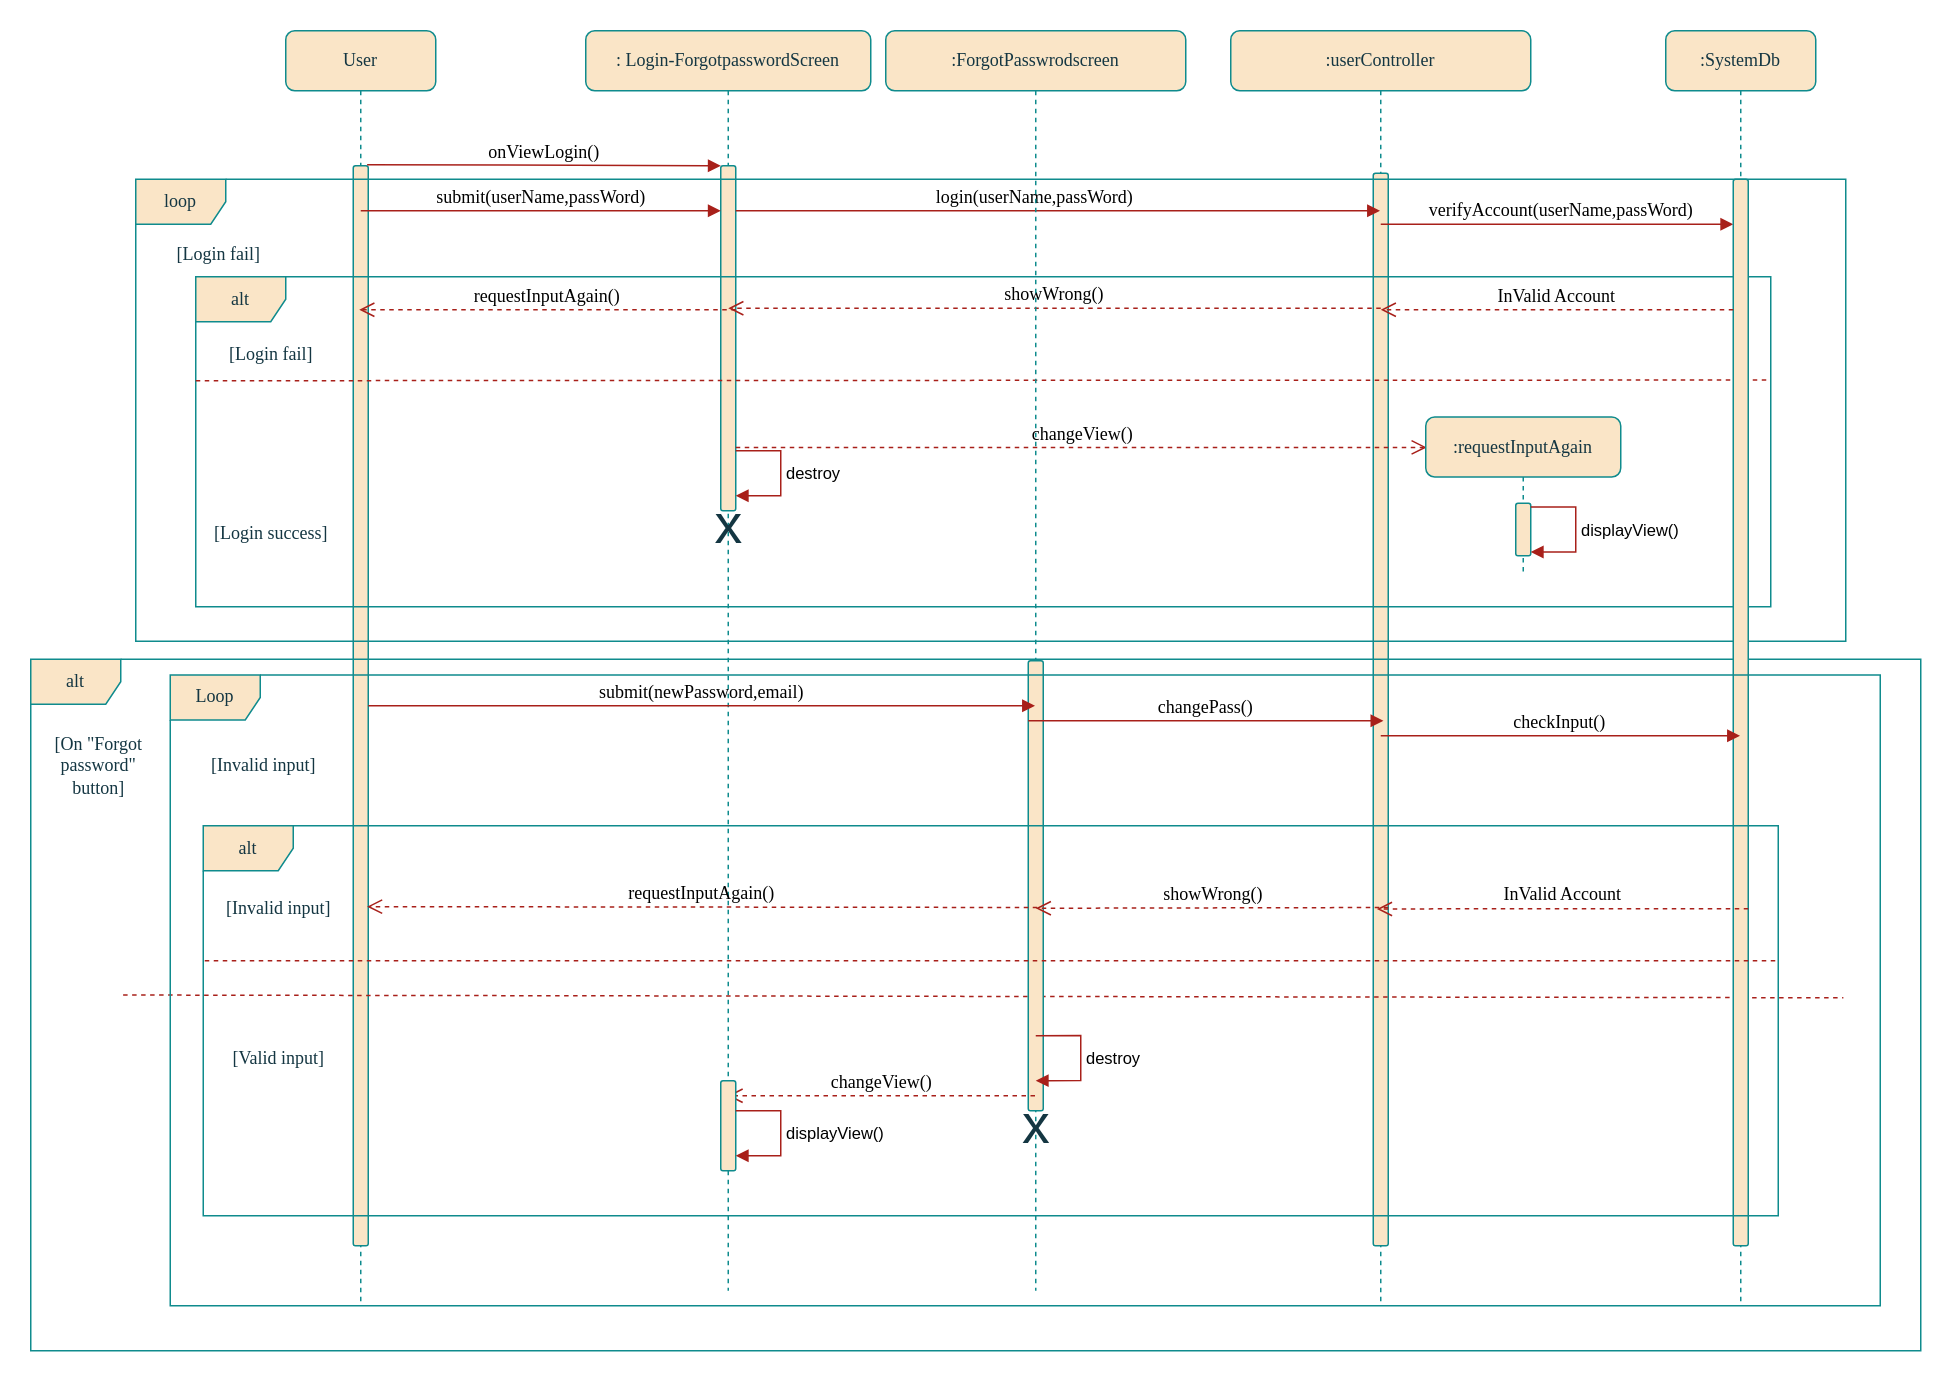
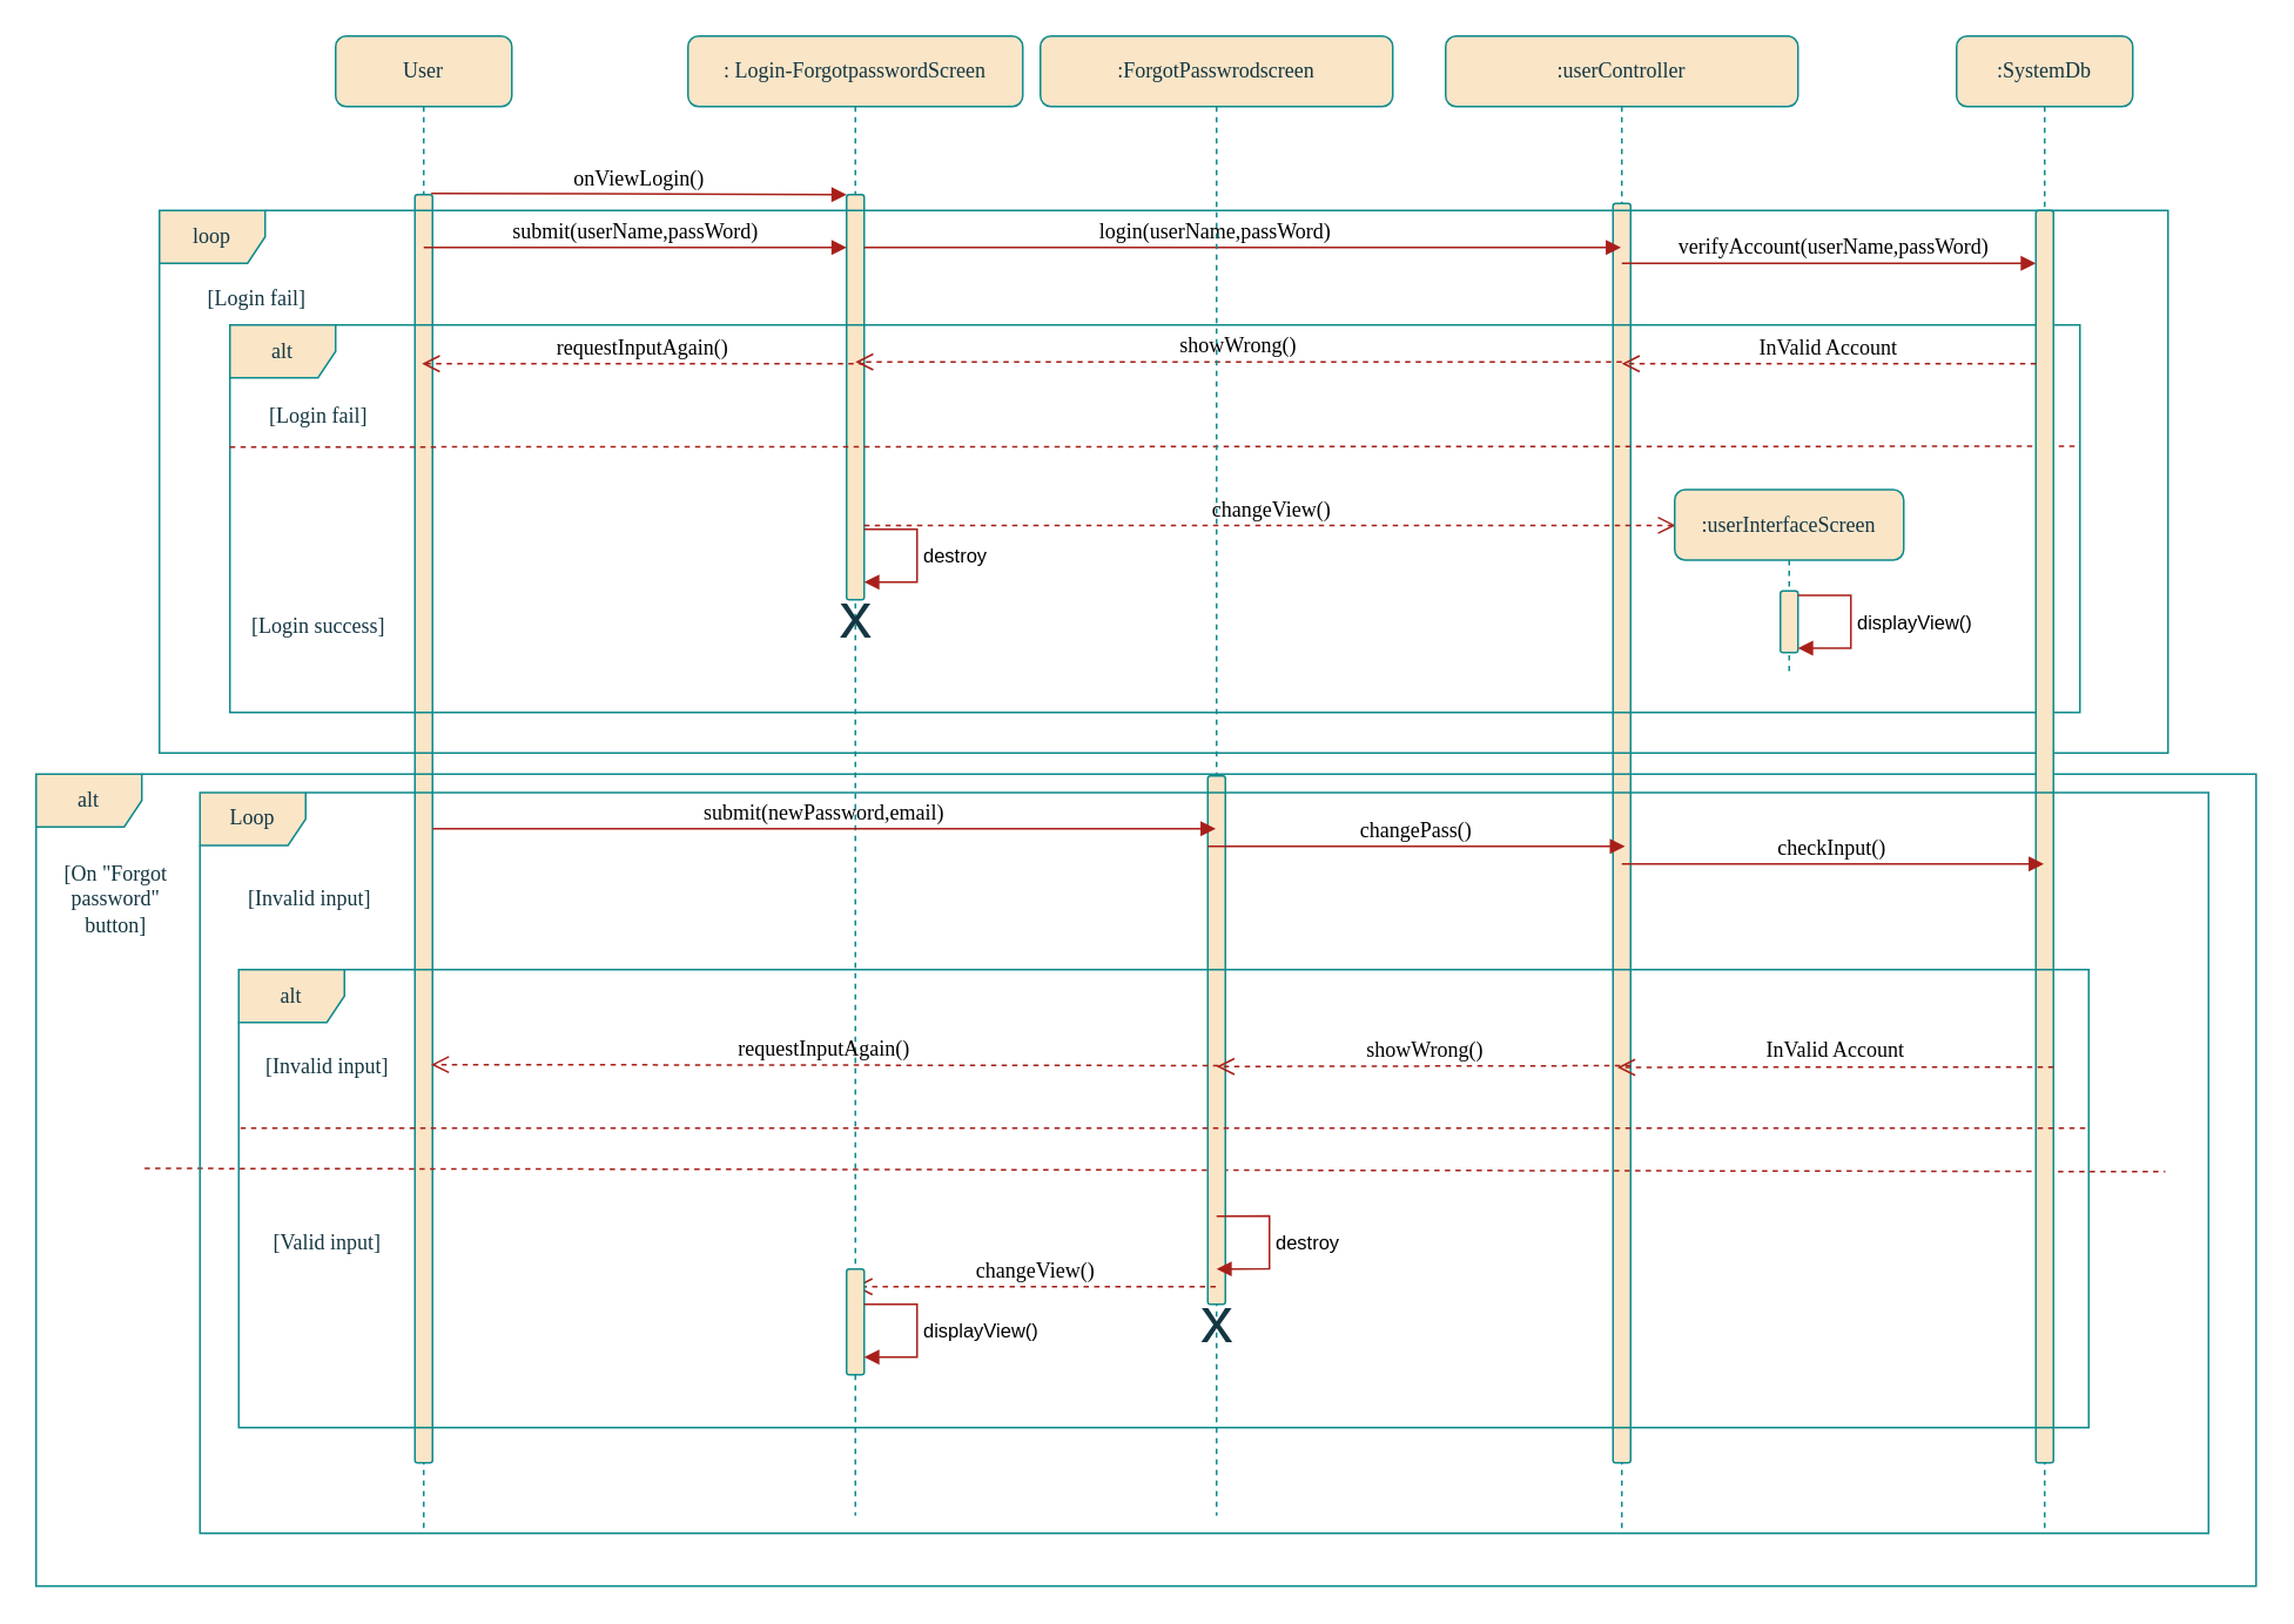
- <mxCell id="22" value=":requestInputAgain" style="shape=umlLifeline;perimeter=lifelinePerimeter;whiteSpace=wrap;html=1;container=1;collapsible=0;recursiveResize=0;outlineConnect=0;rounded=1;shadow=0;comic=0;labelBackgroundColor=none;strokeWidth=1;fontFamily=Verdana;fontSize=12;align=center;fillColor=#FAE5C7;strokeColor=#0F8B8D;fontColor=#143642;" vertex="1" parent="1"><mxGeometry x="950" y="277.5" width="130" height="105" as="geometry" /></mxCell>
+ <mxCell id="22" value=":userInterfaceScreen" style="shape=umlLifeline;perimeter=lifelinePerimeter;whiteSpace=wrap;html=1;container=1;collapsible=0;recursiveResize=0;outlineConnect=0;rounded=1;shadow=0;comic=0;labelBackgroundColor=none;strokeWidth=1;fontFamily=Verdana;fontSize=12;align=center;fillColor=#FAE5C7;strokeColor=#0F8B8D;fontColor=#143642;" vertex="1" parent="1"><mxGeometry x="950" y="277.5" width="130" height="105" as="geometry" /></mxCell>
